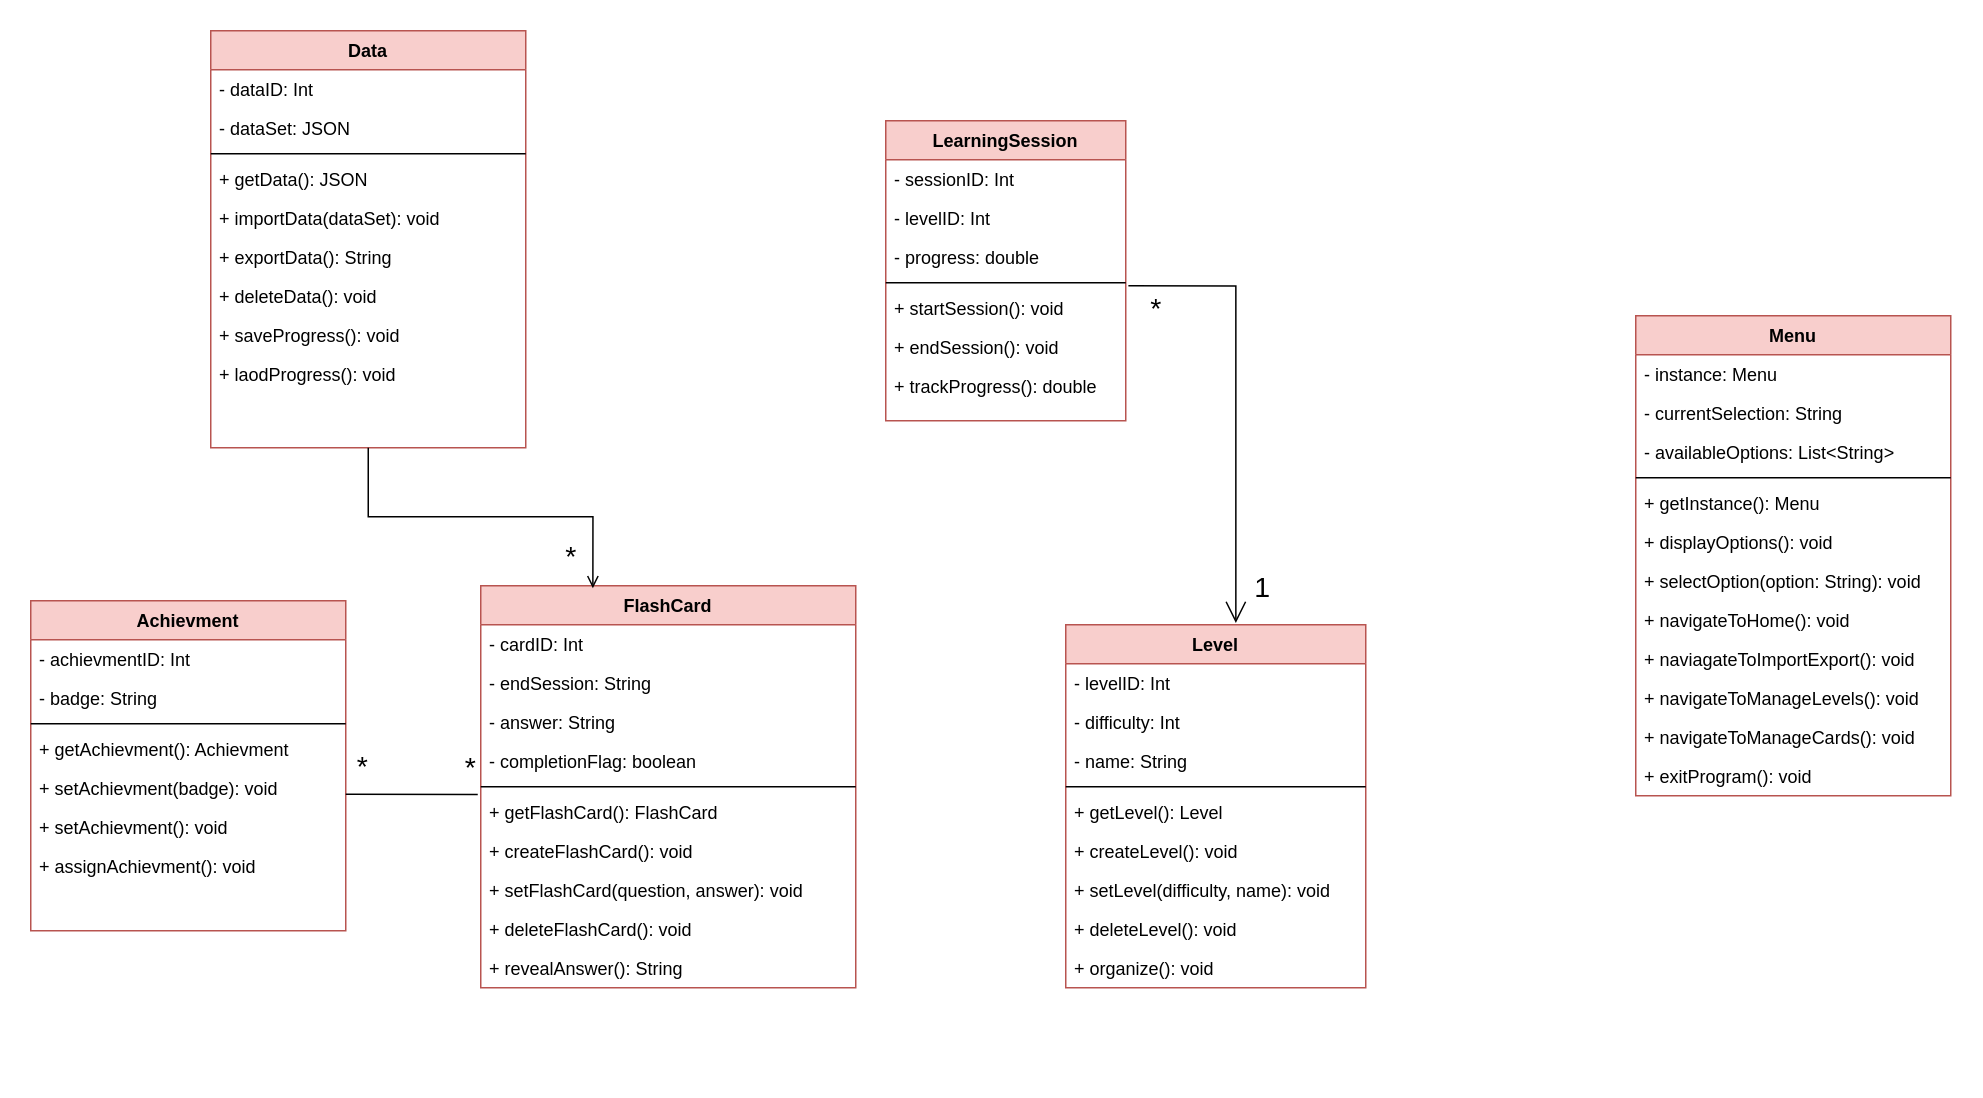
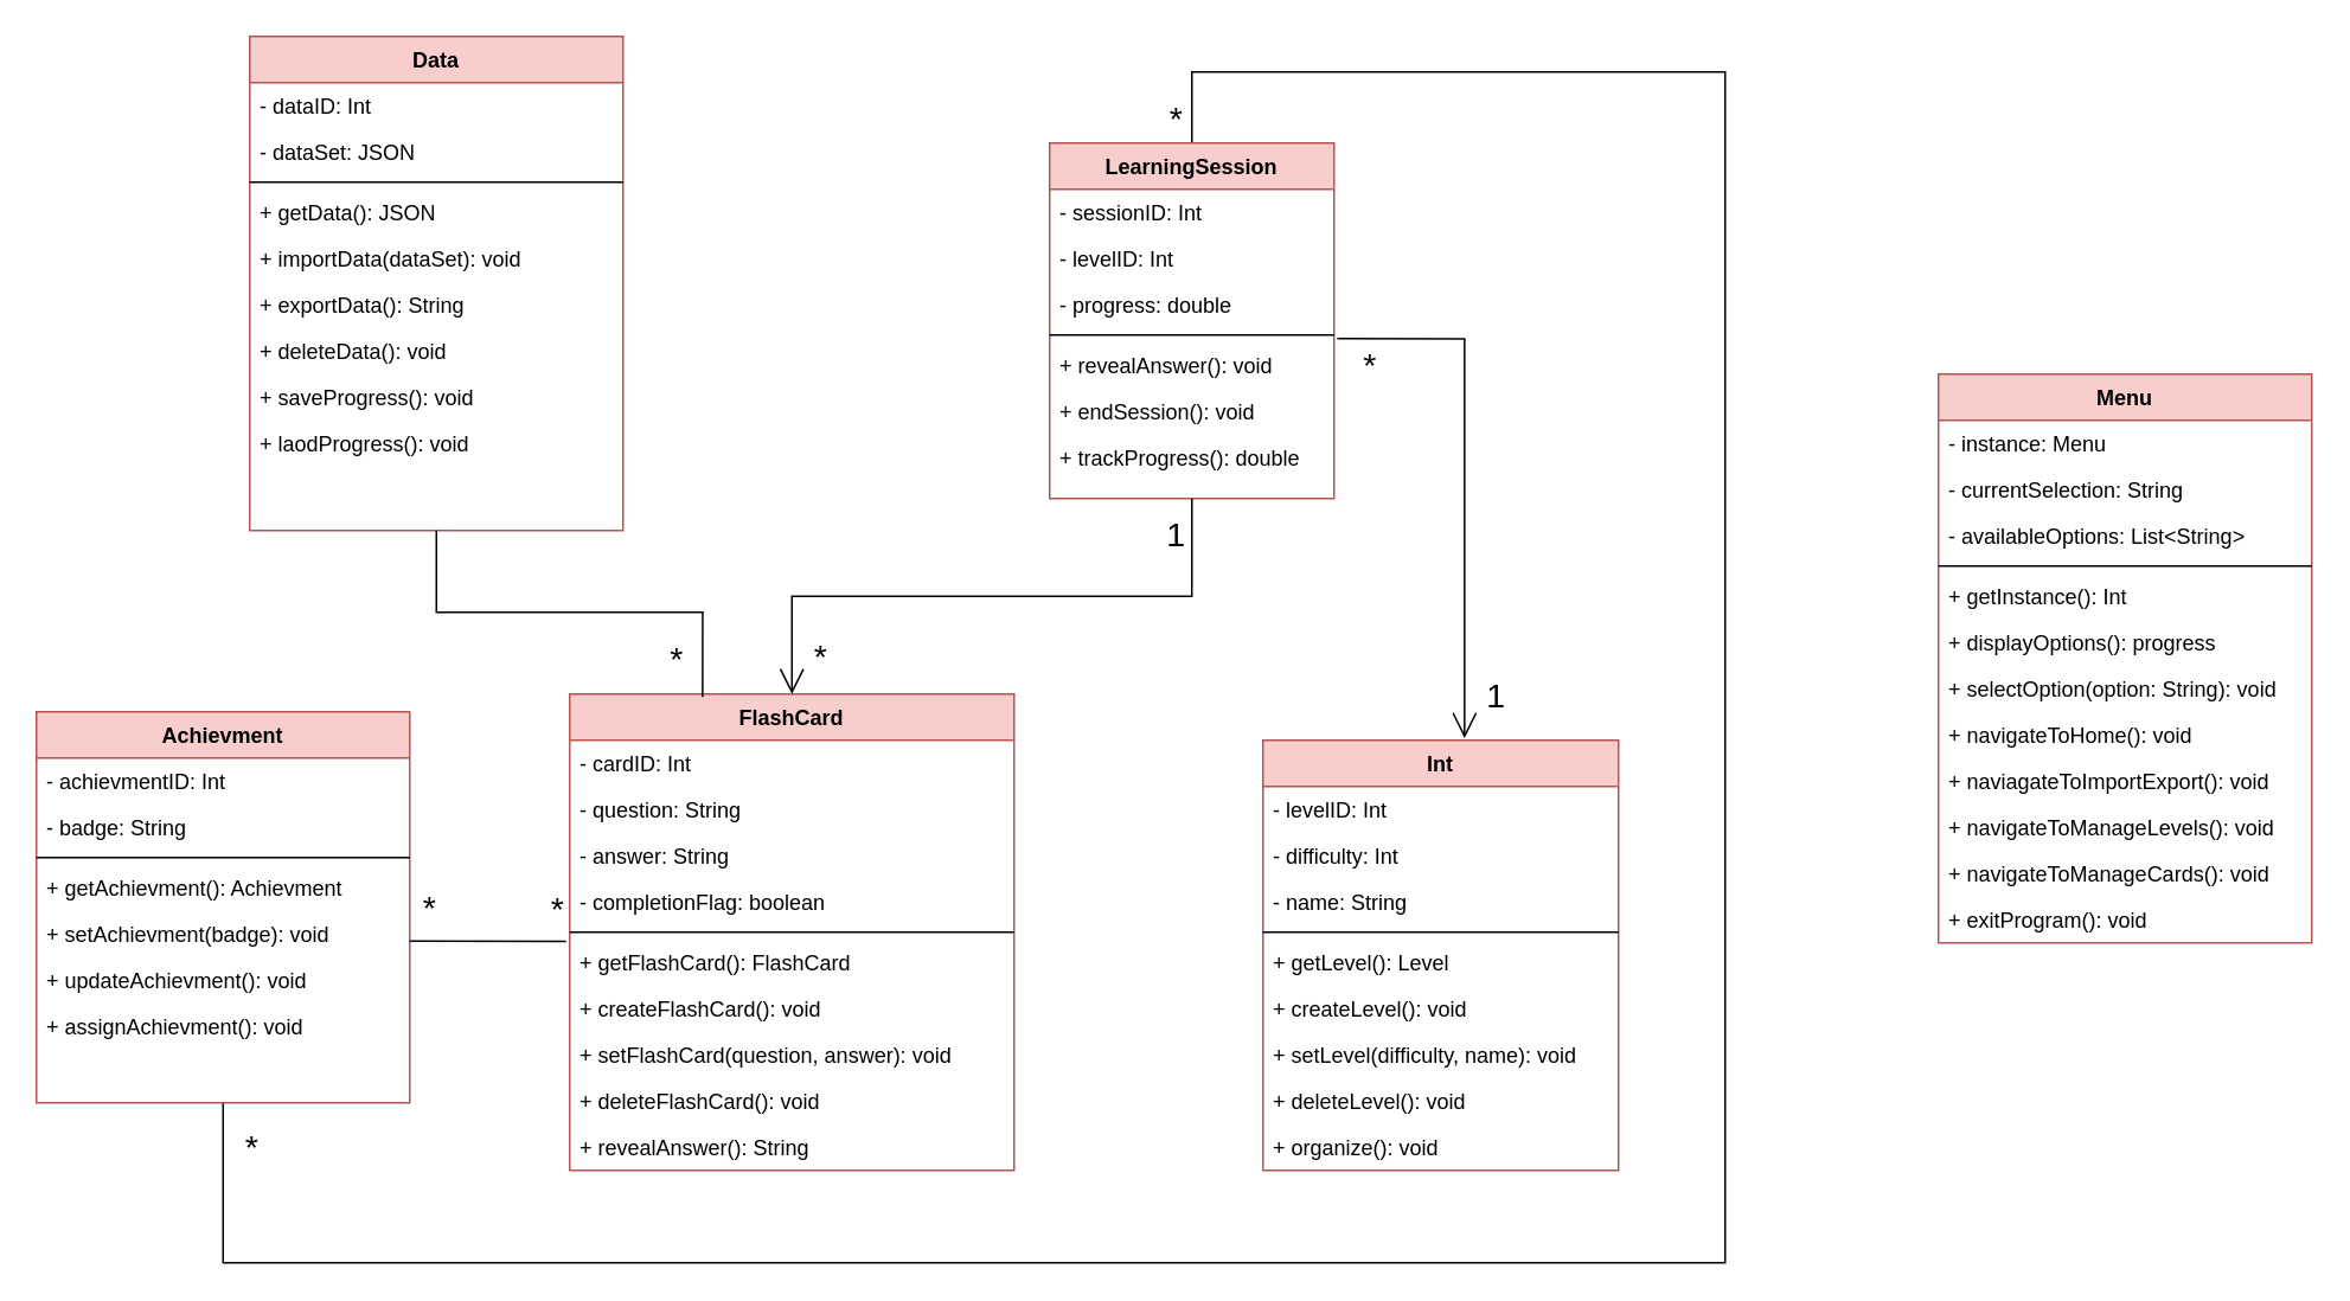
- <mxCell id="49" value="+ startSession(): void" style="text;align=left;verticalAlign=top;spacingLeft=4;spacingRight=4;overflow=hidden;rotatable=0;points=[[0,0.5],[1,0.5]];portConstraint=eastwest;" parent="44" vertex="1"><mxGeometry y="112" width="160" height="26" as="geometry" /></mxCell>
+ <mxCell id="49" value="+ revealAnswer(): void" style="text;align=left;verticalAlign=top;spacingLeft=4;spacingRight=4;overflow=hidden;rotatable=0;points=[[0,0.5],[1,0.5]];portConstraint=eastwest;" parent="44" vertex="1"><mxGeometry y="112" width="160" height="26" as="geometry" /></mxCell>
+ <mxCell id="58" value="" style="endArrow=open;endFill=1;endSize=12;html=1;rounded=0;strokeColor=default;align=center;verticalAlign=middle;fontFamily=Helvetica;fontSize=11;fontColor=default;labelBackgroundColor=default;entryX=0.5;entryY=0;entryDx=0;entryDy=0;exitX=0.5;exitY=1;exitDx=0;exitDy=0;edgeStyle=orthogonalEdgeStyle;" parent="1" source="44" target="2" edge="1"><mxGeometry width="160" relative="1" as="geometry"><mxPoint x="510" y="320" as="sourcePoint" /><mxPoint x="670" y="320" as="targetPoint" /></mxGeometry></mxCell>
+ <mxCell id="59" value="1" style="edgeLabel;html=1;align=center;verticalAlign=middle;resizable=0;points=[];fontFamily=Helvetica;fontSize=19;fontColor=default;labelBackgroundColor=default;" parent="58" vertex="1" connectable="0"><mxGeometry x="-0.906" y="-1" relative="1" as="geometry"><mxPoint x="-9" y="4" as="offset" /></mxGeometry></mxCell>
+ <mxCell id="60" value="*" style="edgeLabel;html=1;align=center;verticalAlign=middle;resizable=0;points=[];fontFamily=Helvetica;fontSize=19;fontColor=default;labelBackgroundColor=default;" parent="58" vertex="1" connectable="0"><mxGeometry x="0.847" relative="1" as="geometry"><mxPoint x="15" y="5" as="offset" /></mxGeometry></mxCell>
- <mxCell id="68" value="+ getInstance(): Menu" style="text;align=left;verticalAlign=top;spacingLeft=4;spacingRight=4;overflow=hidden;rotatable=0;points=[[0,0.5],[1,0.5]];portConstraint=eastwest;" vertex="1" parent="63"><mxGeometry y="112" width="210" height="26" as="geometry" /></mxCell>
+ <mxCell id="68" value="+ getInstance(): Int" style="text;align=left;verticalAlign=top;spacingLeft=4;spacingRight=4;overflow=hidden;rotatable=0;points=[[0,0.5],[1,0.5]];portConstraint=eastwest;" vertex="1" parent="63"><mxGeometry y="112" width="210" height="26" as="geometry" /></mxCell>
- <mxCell id="69" value="+ displayOptions(): void" style="text;align=left;verticalAlign=top;spacingLeft=4;spacingRight=4;overflow=hidden;rotatable=0;points=[[0,0.5],[1,0.5]];portConstraint=eastwest;" vertex="1" parent="63"><mxGeometry y="138" width="210" height="26" as="geometry" /></mxCell>
+ <mxCell id="69" value="+ displayOptions(): progress" style="text;align=left;verticalAlign=top;spacingLeft=4;spacingRight=4;overflow=hidden;rotatable=0;points=[[0,0.5],[1,0.5]];portConstraint=eastwest;" vertex="1" parent="63"><mxGeometry y="138" width="210" height="26" as="geometry" /></mxCell>
- <mxCell id="61" style="edgeStyle=orthogonalEdgeStyle;rounded=0;orthogonalLoop=1;jettySize=auto;html=1;exitX=0.5;exitY=1;exitDx=0;exitDy=0;entryX=0.299;entryY=0.006;entryDx=0;entryDy=0;entryPerimeter=0;strokeColor=default;align=center;verticalAlign=middle;fontFamily=Helvetica;fontSize=11;fontColor=default;labelBackgroundColor=default;endArrow=open;" parent="1" source="23" target="2" edge="1"><mxGeometry relative="1" as="geometry" /></mxCell>
+ <mxCell id="61" style="edgeStyle=orthogonalEdgeStyle;rounded=0;orthogonalLoop=1;jettySize=auto;html=1;exitX=0.5;exitY=1;exitDx=0;exitDy=0;entryX=0.299;entryY=0.006;entryDx=0;entryDy=0;entryPerimeter=0;strokeColor=default;align=center;verticalAlign=middle;fontFamily=Helvetica;fontSize=11;fontColor=default;labelBackgroundColor=default;endArrow=none;" parent="1" source="23" target="2" edge="1"><mxGeometry relative="1" as="geometry" /></mxCell>
- <mxCell id="13" value="Level" style="swimlane;fontStyle=1;align=center;verticalAlign=top;childLayout=stackLayout;horizontal=1;startSize=26;horizontalStack=0;resizeParent=1;resizeLast=0;collapsible=1;marginBottom=0;rounded=0;shadow=0;strokeWidth=1;fillColor=#f8cecc;strokeColor=#b85450;" parent="1" vertex="1"><mxGeometry x="710" y="416" width="200" height="242" as="geometry"><mxRectangle x="550" y="140" width="160" height="26" as="alternateBounds" /></mxGeometry></mxCell>
+ <mxCell id="13" value="Int" style="swimlane;fontStyle=1;align=center;verticalAlign=top;childLayout=stackLayout;horizontal=1;startSize=26;horizontalStack=0;resizeParent=1;resizeLast=0;collapsible=1;marginBottom=0;rounded=0;shadow=0;strokeWidth=1;fillColor=#f8cecc;strokeColor=#b85450;" parent="1" vertex="1"><mxGeometry x="710" y="416" width="200" height="242" as="geometry"><mxRectangle x="550" y="140" width="160" height="26" as="alternateBounds" /></mxGeometry></mxCell>
- <mxCell id="4" value="- endSession: String" style="text;align=left;verticalAlign=top;spacingLeft=4;spacingRight=4;overflow=hidden;rotatable=0;points=[[0,0.5],[1,0.5]];portConstraint=eastwest;rounded=0;shadow=0;html=0;" parent="2" vertex="1"><mxGeometry y="52" width="250" height="26" as="geometry" /></mxCell>
+ <mxCell id="4" value="- question: String" style="text;align=left;verticalAlign=top;spacingLeft=4;spacingRight=4;overflow=hidden;rotatable=0;points=[[0,0.5],[1,0.5]];portConstraint=eastwest;rounded=0;shadow=0;html=0;" parent="2" vertex="1"><mxGeometry y="52" width="250" height="26" as="geometry" /></mxCell>
- <mxCell id="42" value="+ setAchievment(): void" style="text;align=left;verticalAlign=top;spacingLeft=4;spacingRight=4;overflow=hidden;rotatable=0;points=[[0,0.5],[1,0.5]];portConstraint=eastwest;" parent="36" vertex="1"><mxGeometry y="138" width="210" height="26" as="geometry" /></mxCell>
+ <mxCell id="42" value="+ updateAchievment(): void" style="text;align=left;verticalAlign=top;spacingLeft=4;spacingRight=4;overflow=hidden;rotatable=0;points=[[0,0.5],[1,0.5]];portConstraint=eastwest;" parent="36" vertex="1"><mxGeometry y="138" width="210" height="26" as="geometry" /></mxCell>
+ <mxCell id="33" style="edgeStyle=orthogonalEdgeStyle;rounded=0;orthogonalLoop=1;jettySize=auto;html=1;exitX=0.5;exitY=1;exitDx=0;exitDy=0;entryX=0.5;entryY=0;entryDx=0;entryDy=0;strokeColor=default;align=center;verticalAlign=middle;fontFamily=Helvetica;fontSize=11;fontColor=default;labelBackgroundColor=default;endArrow=none;" parent="1" source="36" target="44" edge="1"><mxGeometry relative="1" as="geometry"><Array as="points"><mxPoint x="125" y="710" /><mxPoint x="970" y="710" /><mxPoint x="970" y="40" /><mxPoint x="670" y="40" /></Array></mxGeometry></mxCell>
+ <mxCell id="34" value="*" style="edgeLabel;html=1;align=center;verticalAlign=middle;resizable=0;points=[];fontFamily=Helvetica;fontSize=19;fontColor=default;labelBackgroundColor=default;" parent="33" vertex="1" connectable="0"><mxGeometry x="-0.975" y="2" relative="1" as="geometry"><mxPoint x="13" y="1" as="offset" /></mxGeometry></mxCell>
+ <mxCell id="35" value="*" style="edgeLabel;html=1;align=center;verticalAlign=middle;resizable=0;points=[];fontFamily=Helvetica;fontSize=19;fontColor=default;labelBackgroundColor=default;" parent="33" vertex="1" connectable="0"><mxGeometry x="0.986" relative="1" as="geometry"><mxPoint x="-10" as="offset" /></mxGeometry></mxCell>
